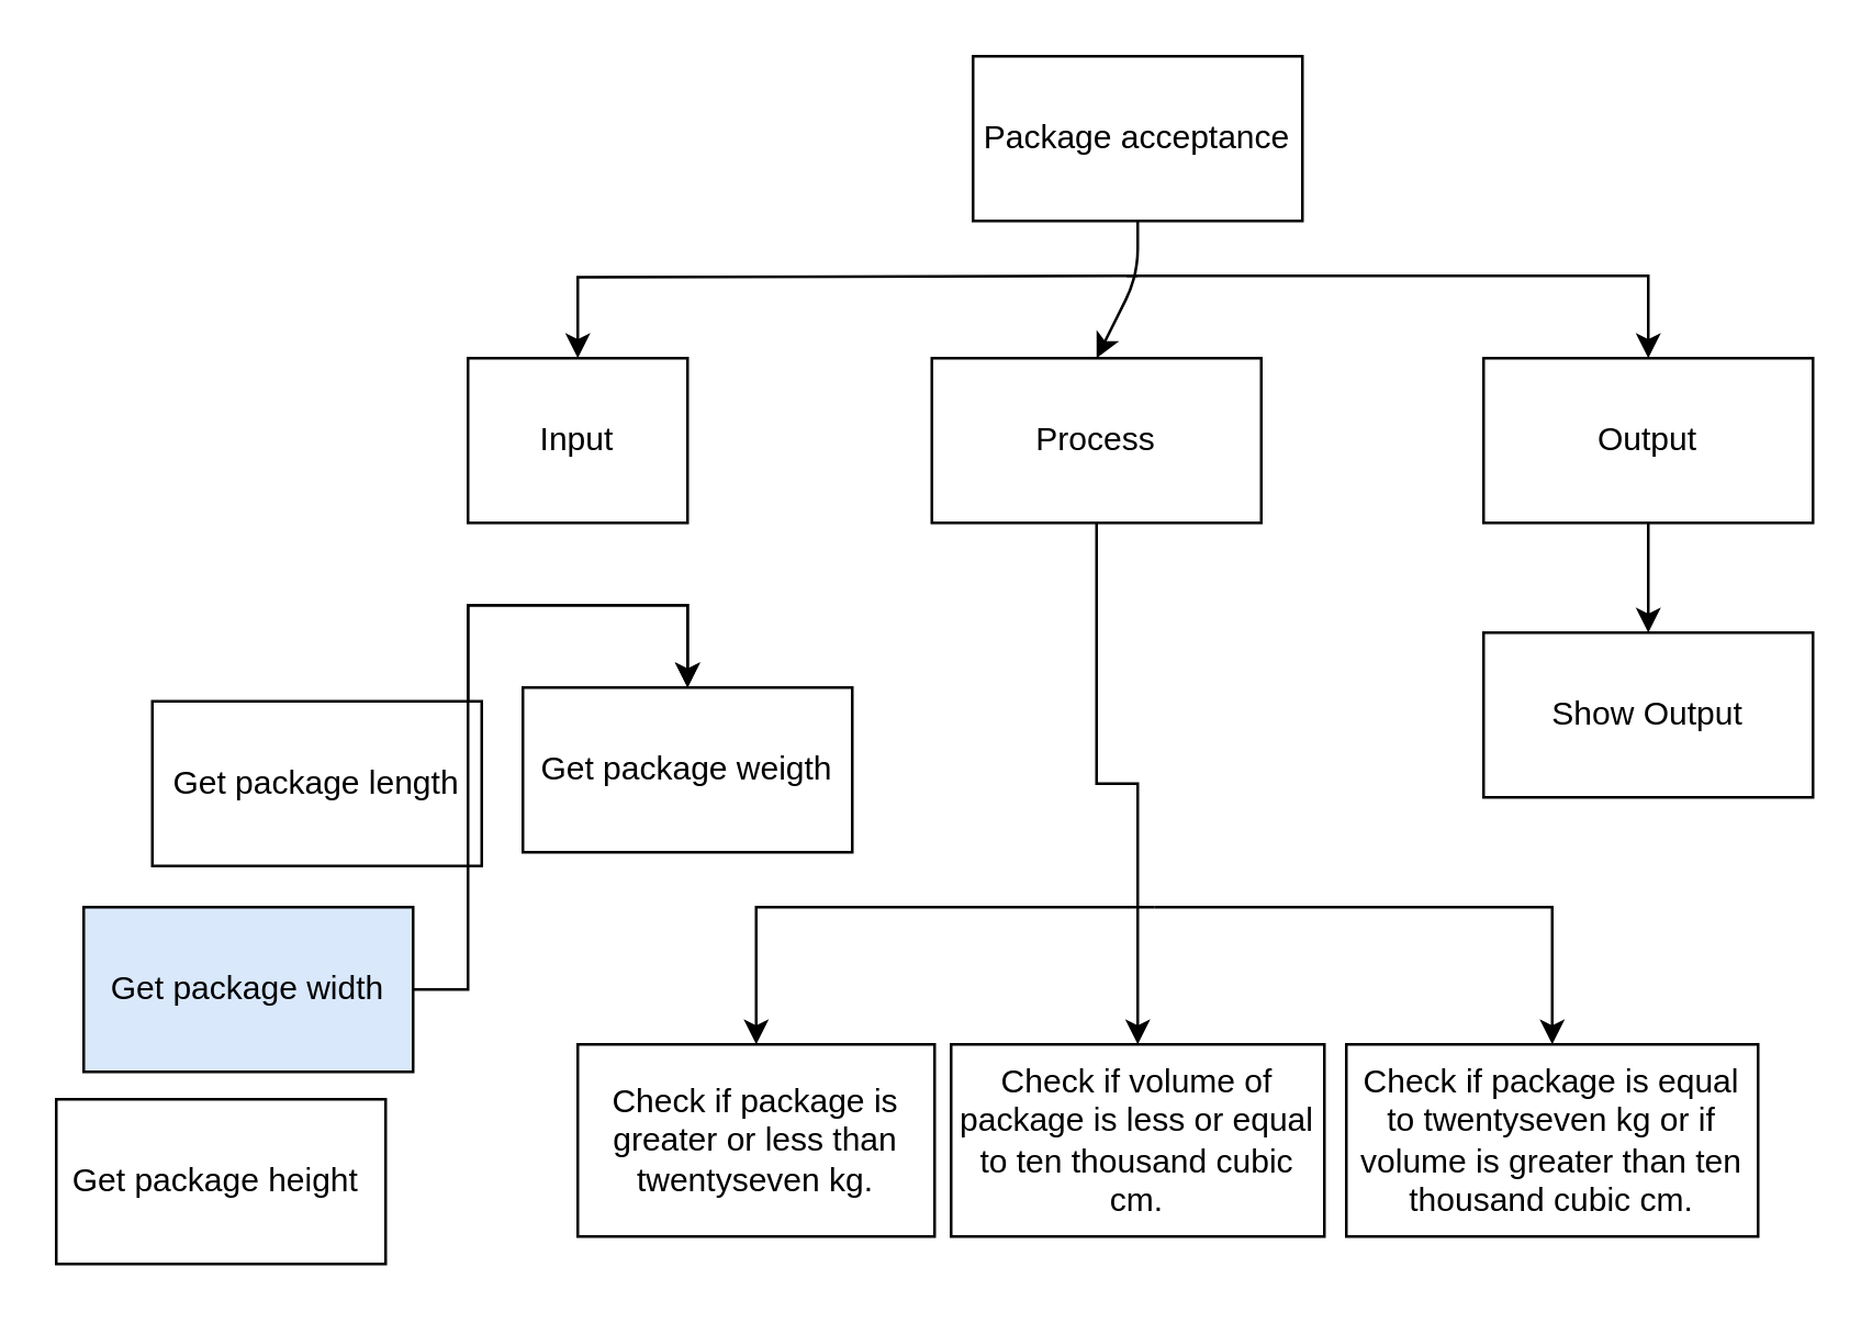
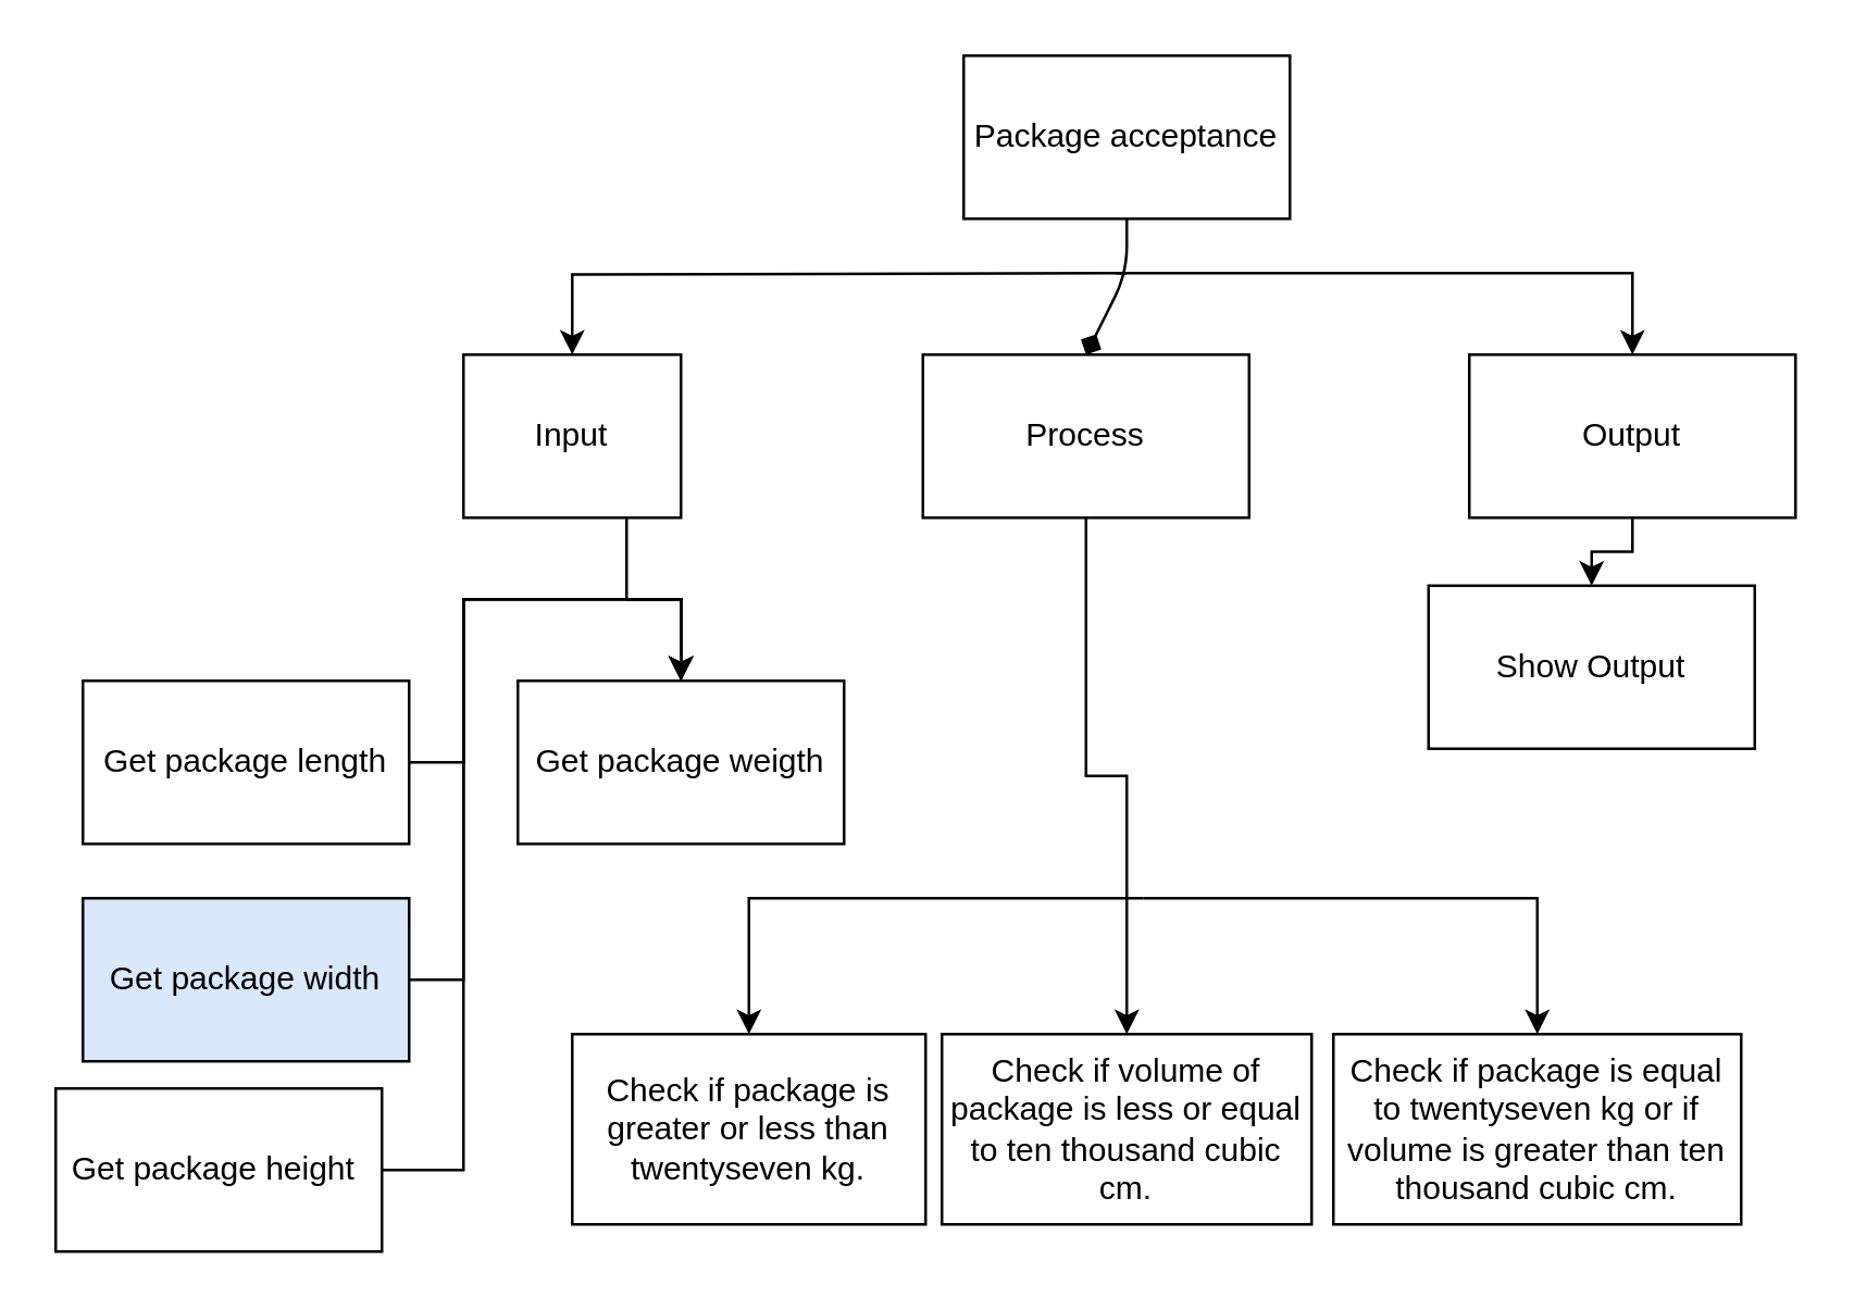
- <mxCell id="2" style="edgeStyle=none;html=1;entryX=0.5;entryY=0;entryDx=0;entryDy=0;" parent="1" source="3" target="5" edge="1"><mxGeometry relative="1" as="geometry"><mxPoint x="414" y="130" as="targetPoint" /><Array as="points"><mxPoint x="414" y="100" /></Array></mxGeometry></mxCell>
+ <mxCell id="2" style="edgeStyle=none;html=1;entryX=0.5;entryY=0;entryDx=0;entryDy=0;endArrow=diamond;" parent="1" source="3" target="5" edge="1"><mxGeometry relative="1" as="geometry"><mxPoint x="414" y="130" as="targetPoint" /><Array as="points"><mxPoint x="414" y="100" /></Array></mxGeometry></mxCell>
+ <mxCell id="8" style="edgeStyle=orthogonalEdgeStyle;rounded=0;html=1;entryX=0.5;entryY=0;entryDx=0;entryDy=0;" parent="1" source="9" target="12" edge="1"><mxGeometry relative="1" as="geometry"><Array as="points"><mxPoint x="230" y="220" /><mxPoint x="250" y="220" /><mxPoint x="250" y="250" /></Array></mxGeometry></mxCell>
- <mxCell id="14" value="Show Output" style="rounded=0;whiteSpace=wrap;html=1;" parent="1" vertex="1"><mxGeometry x="540" y="230" width="120" height="60" as="geometry" /></mxCell>
+ <mxCell id="14" value="Show Output" style="rounded=0;whiteSpace=wrap;html=1;" parent="1" vertex="1"><mxGeometry x="525" y="215" width="120" height="60" as="geometry" /></mxCell>
- <mxCell id="16" value="Get package length" style="rounded=0;whiteSpace=wrap;html=1;" vertex="1" parent="1"><mxGeometry x="55" y="255" width="120" height="60" as="geometry" /></mxCell>
+ <mxCell id="16" value="Get package length" style="rounded=0;whiteSpace=wrap;html=1;" vertex="1" parent="1"><mxGeometry x="30" y="250" width="120" height="60" as="geometry" /></mxCell>
+ <mxCell id="19" style="edgeStyle=none;rounded=0;html=1;entryX=0.5;entryY=0;entryDx=0;entryDy=0;exitX=1;exitY=0.5;exitDx=0;exitDy=0;" edge="1" parent="1" source="20" target="12"><mxGeometry relative="1" as="geometry"><mxPoint x="270" y="220" as="targetPoint" /><Array as="points"><mxPoint x="170" y="430" /><mxPoint x="170" y="220" /><mxPoint x="250" y="220" /></Array></mxGeometry></mxCell>
